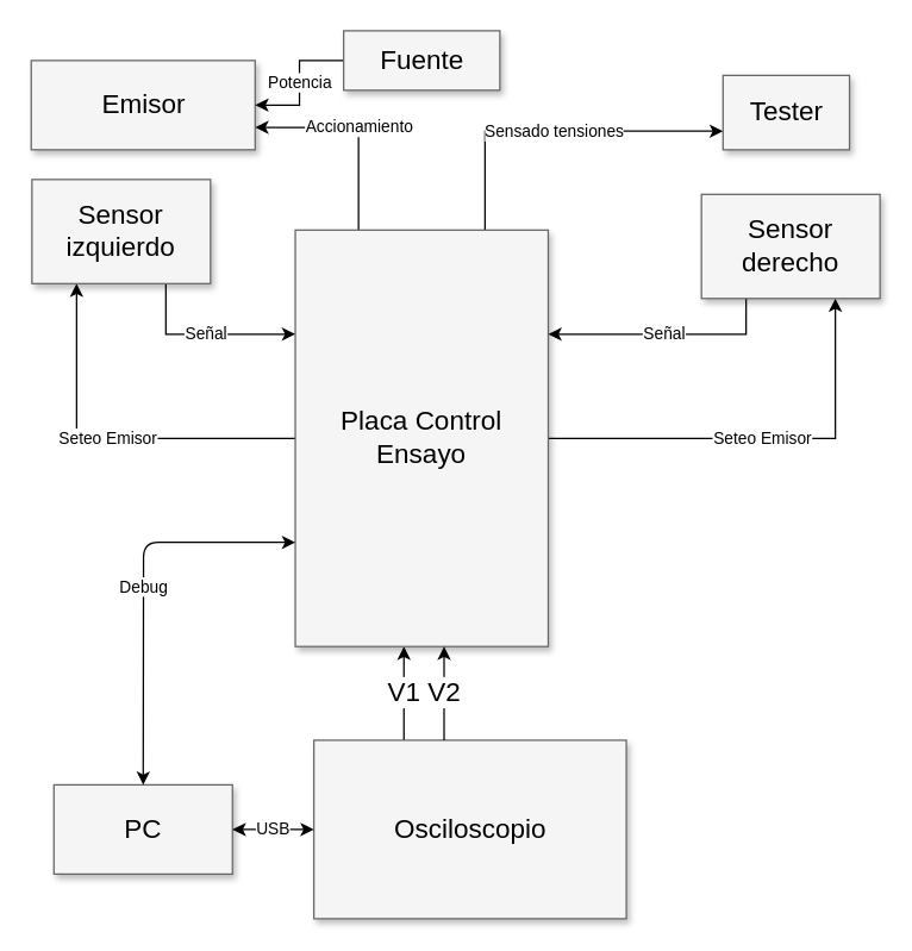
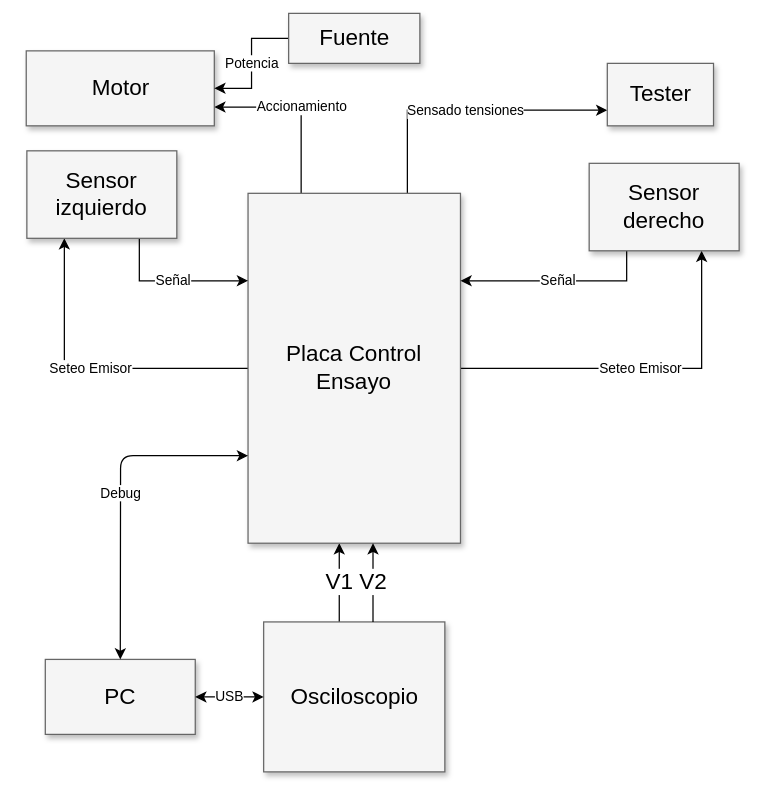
- <mxCell id="18" value="Fuente" style="whiteSpace=wrap;html=1;shadow=1;fontSize=18;fillColor=#f5f5f5;strokeColor=#666666;" vertex="1" parent="1"><mxGeometry x="230.5" y="20" width="105" height="40" as="geometry" /></mxCell>
+ <mxCell id="18" value="Fuente" style="whiteSpace=wrap;html=1;shadow=1;fontSize=18;fillColor=#f5f5f5;strokeColor=#666666;" vertex="1" parent="1"><mxGeometry x="230.5" y="10" width="105" height="40" as="geometry" /></mxCell>
- <mxCell id="15" value="&lt;div&gt;Emisor&lt;br&gt;&lt;/div&gt;" style="whiteSpace=wrap;html=1;shadow=1;fontSize=18;fillColor=#f5f5f5;strokeColor=#666666;" vertex="1" parent="1"><mxGeometry x="20.5" y="40" width="150.5" height="60" as="geometry" /></mxCell>
+ <mxCell id="15" value="&lt;div&gt;Motor&lt;br&gt;&lt;/div&gt;" style="whiteSpace=wrap;html=1;shadow=1;fontSize=18;fillColor=#f5f5f5;strokeColor=#666666;" vertex="1" parent="1"><mxGeometry x="20.5" y="40" width="150.5" height="60" as="geometry" /></mxCell>
- <mxCell id="9" value="Osciloscopio" style="whiteSpace=wrap;html=1;shadow=1;fontSize=18;fillColor=#f5f5f5;strokeColor=#666666;" parent="1" vertex="1"><mxGeometry x="210.5" y="497" width="210" height="120" as="geometry" /></mxCell>
+ <mxCell id="9" value="Osciloscopio" style="whiteSpace=wrap;html=1;shadow=1;fontSize=18;fillColor=#f5f5f5;strokeColor=#666666;" parent="1" vertex="1"><mxGeometry x="210.5" y="497" width="145" height="120" as="geometry" /></mxCell>
